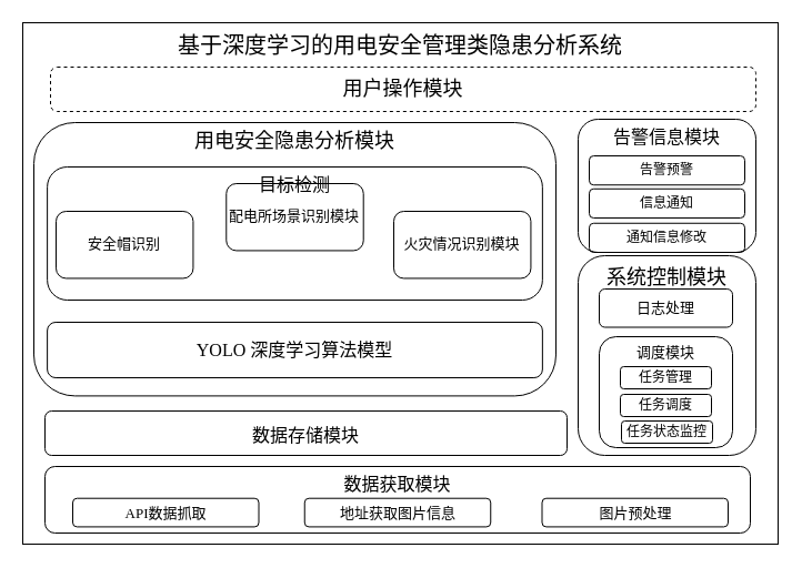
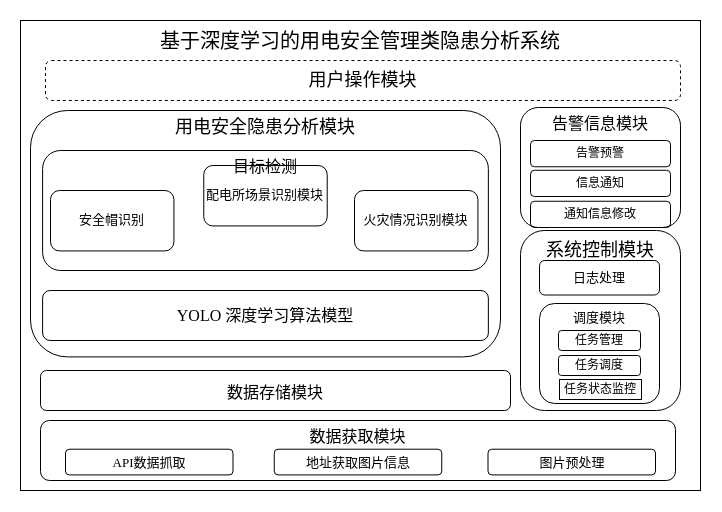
- <mxCell id="21" value="任务状态监控" style="rounded=1;whiteSpace=wrap;html=1;fillColor=none;strokeColor=#000000;fontFamily=宋体;container=0;" parent="15" vertex="1"><mxGeometry x="39" y="149" width="82" height="20" as="geometry" /></mxCell>
+ <mxCell id="21" value="任务状态监控" style="whiteSpace=wrap;html=1;fillColor=none;strokeColor=#000000;fontFamily=宋体;container=0;rounded=0;" parent="15" vertex="1"><mxGeometry x="39" y="149" width="82" height="20" as="geometry" /></mxCell>
